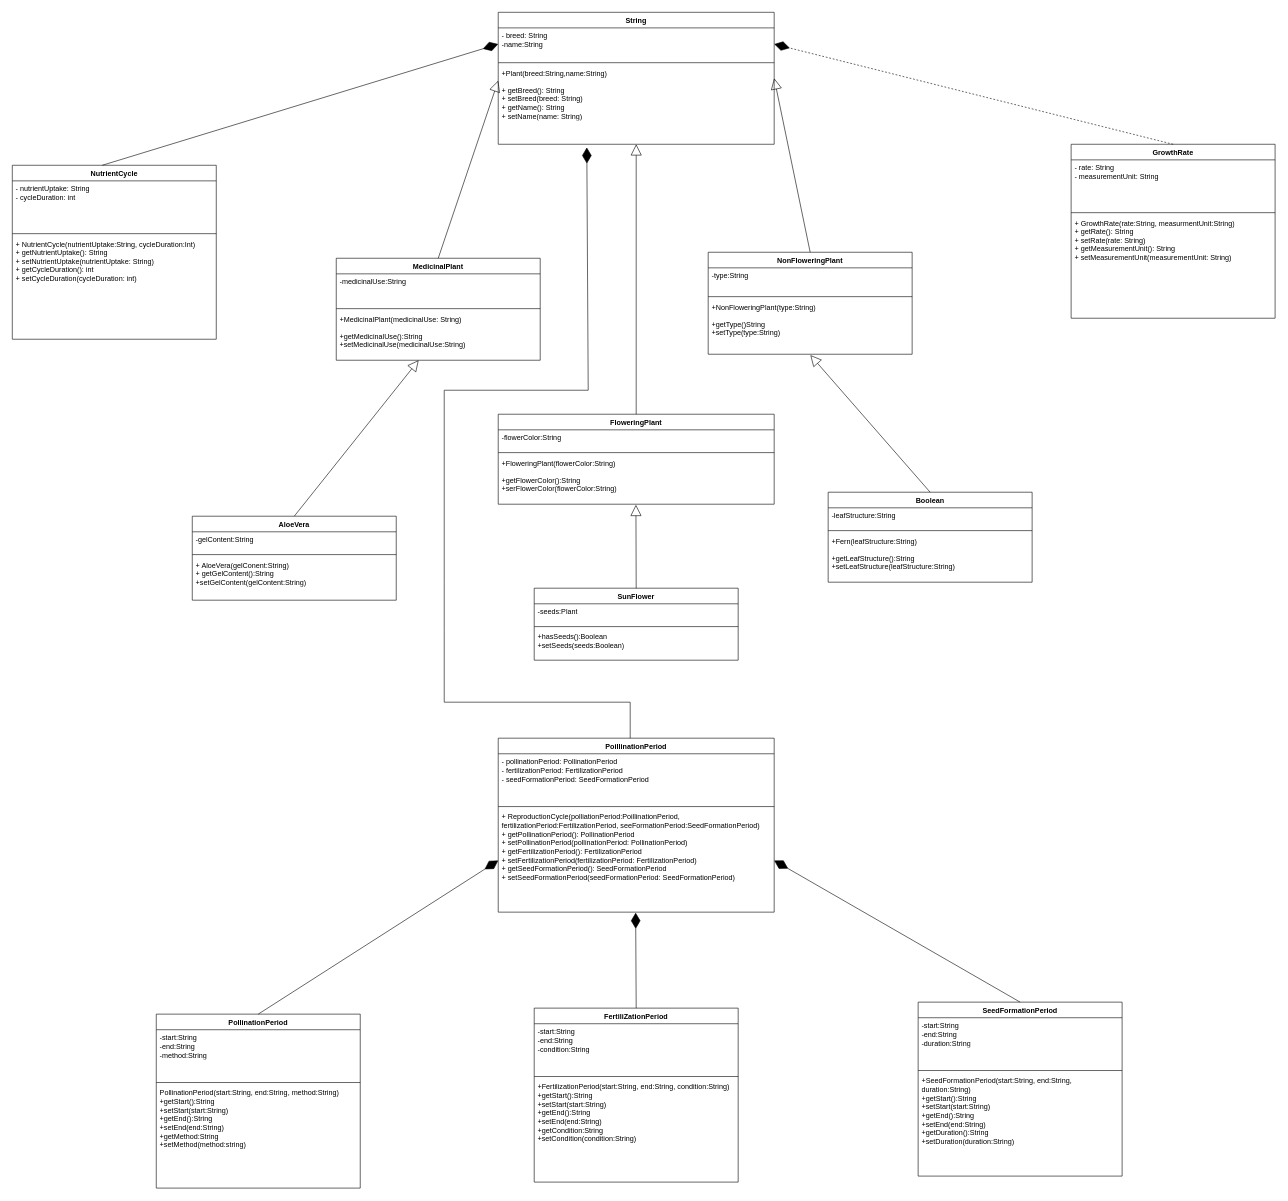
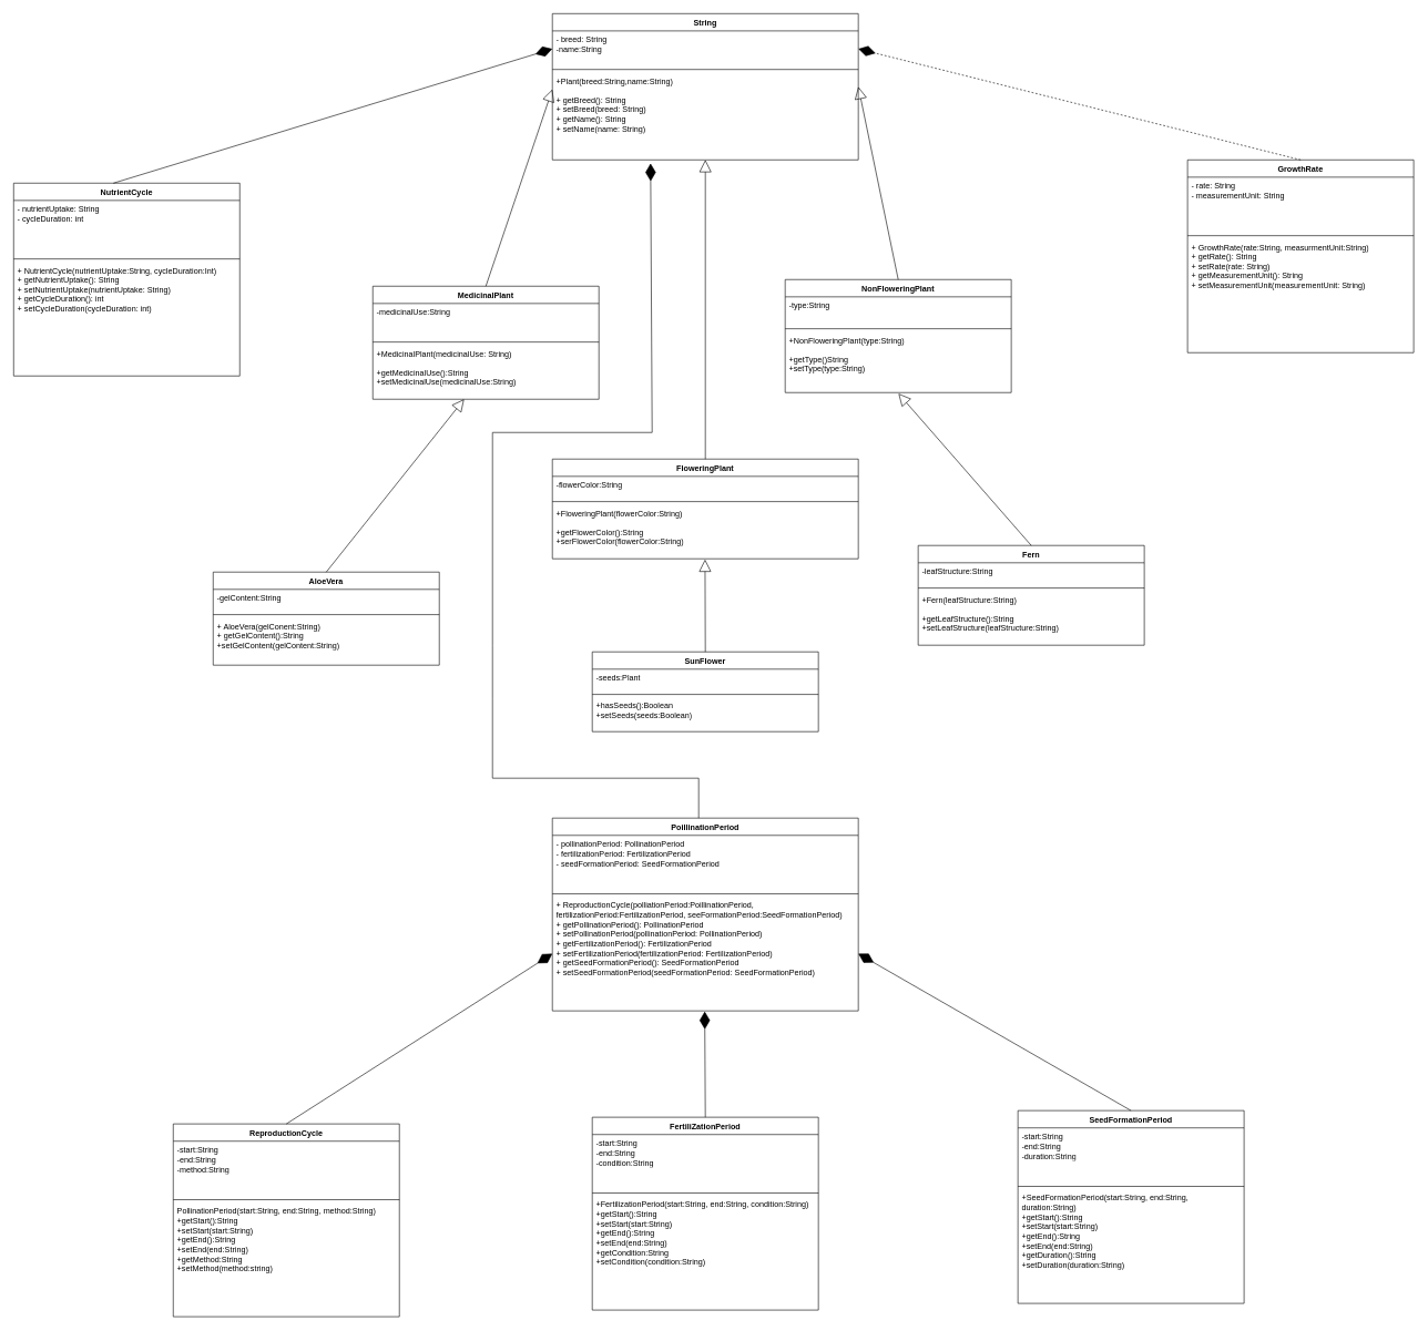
- <mxCell id="26" value="Boolean" style="swimlane;fontStyle=1;align=center;verticalAlign=top;childLayout=stackLayout;horizontal=1;startSize=26;horizontalStack=0;resizeParent=1;resizeParentMax=0;resizeLast=0;collapsible=1;marginBottom=0;whiteSpace=wrap;html=1;" vertex="1" parent="1"><mxGeometry x="1380" y="820" width="340" height="150" as="geometry" /></mxCell>
+ <mxCell id="26" value="Fern" style="swimlane;fontStyle=1;align=center;verticalAlign=top;childLayout=stackLayout;horizontal=1;startSize=26;horizontalStack=0;resizeParent=1;resizeParentMax=0;resizeLast=0;collapsible=1;marginBottom=0;whiteSpace=wrap;html=1;" vertex="1" parent="1"><mxGeometry x="1380" y="820" width="340" height="150" as="geometry" /></mxCell>
- <mxCell id="51" value="PollinationPeriod" style="swimlane;fontStyle=1;align=center;verticalAlign=top;childLayout=stackLayout;horizontal=1;startSize=26;horizontalStack=0;resizeParent=1;resizeParentMax=0;resizeLast=0;collapsible=1;marginBottom=0;whiteSpace=wrap;html=1;" vertex="1" parent="1"><mxGeometry x="260" y="1690" width="340" height="290" as="geometry" /></mxCell>
+ <mxCell id="51" value="ReproductionCycle" style="swimlane;fontStyle=1;align=center;verticalAlign=top;childLayout=stackLayout;horizontal=1;startSize=26;horizontalStack=0;resizeParent=1;resizeParentMax=0;resizeLast=0;collapsible=1;marginBottom=0;whiteSpace=wrap;html=1;" vertex="1" parent="1"><mxGeometry x="260" y="1690" width="340" height="290" as="geometry" /></mxCell>
